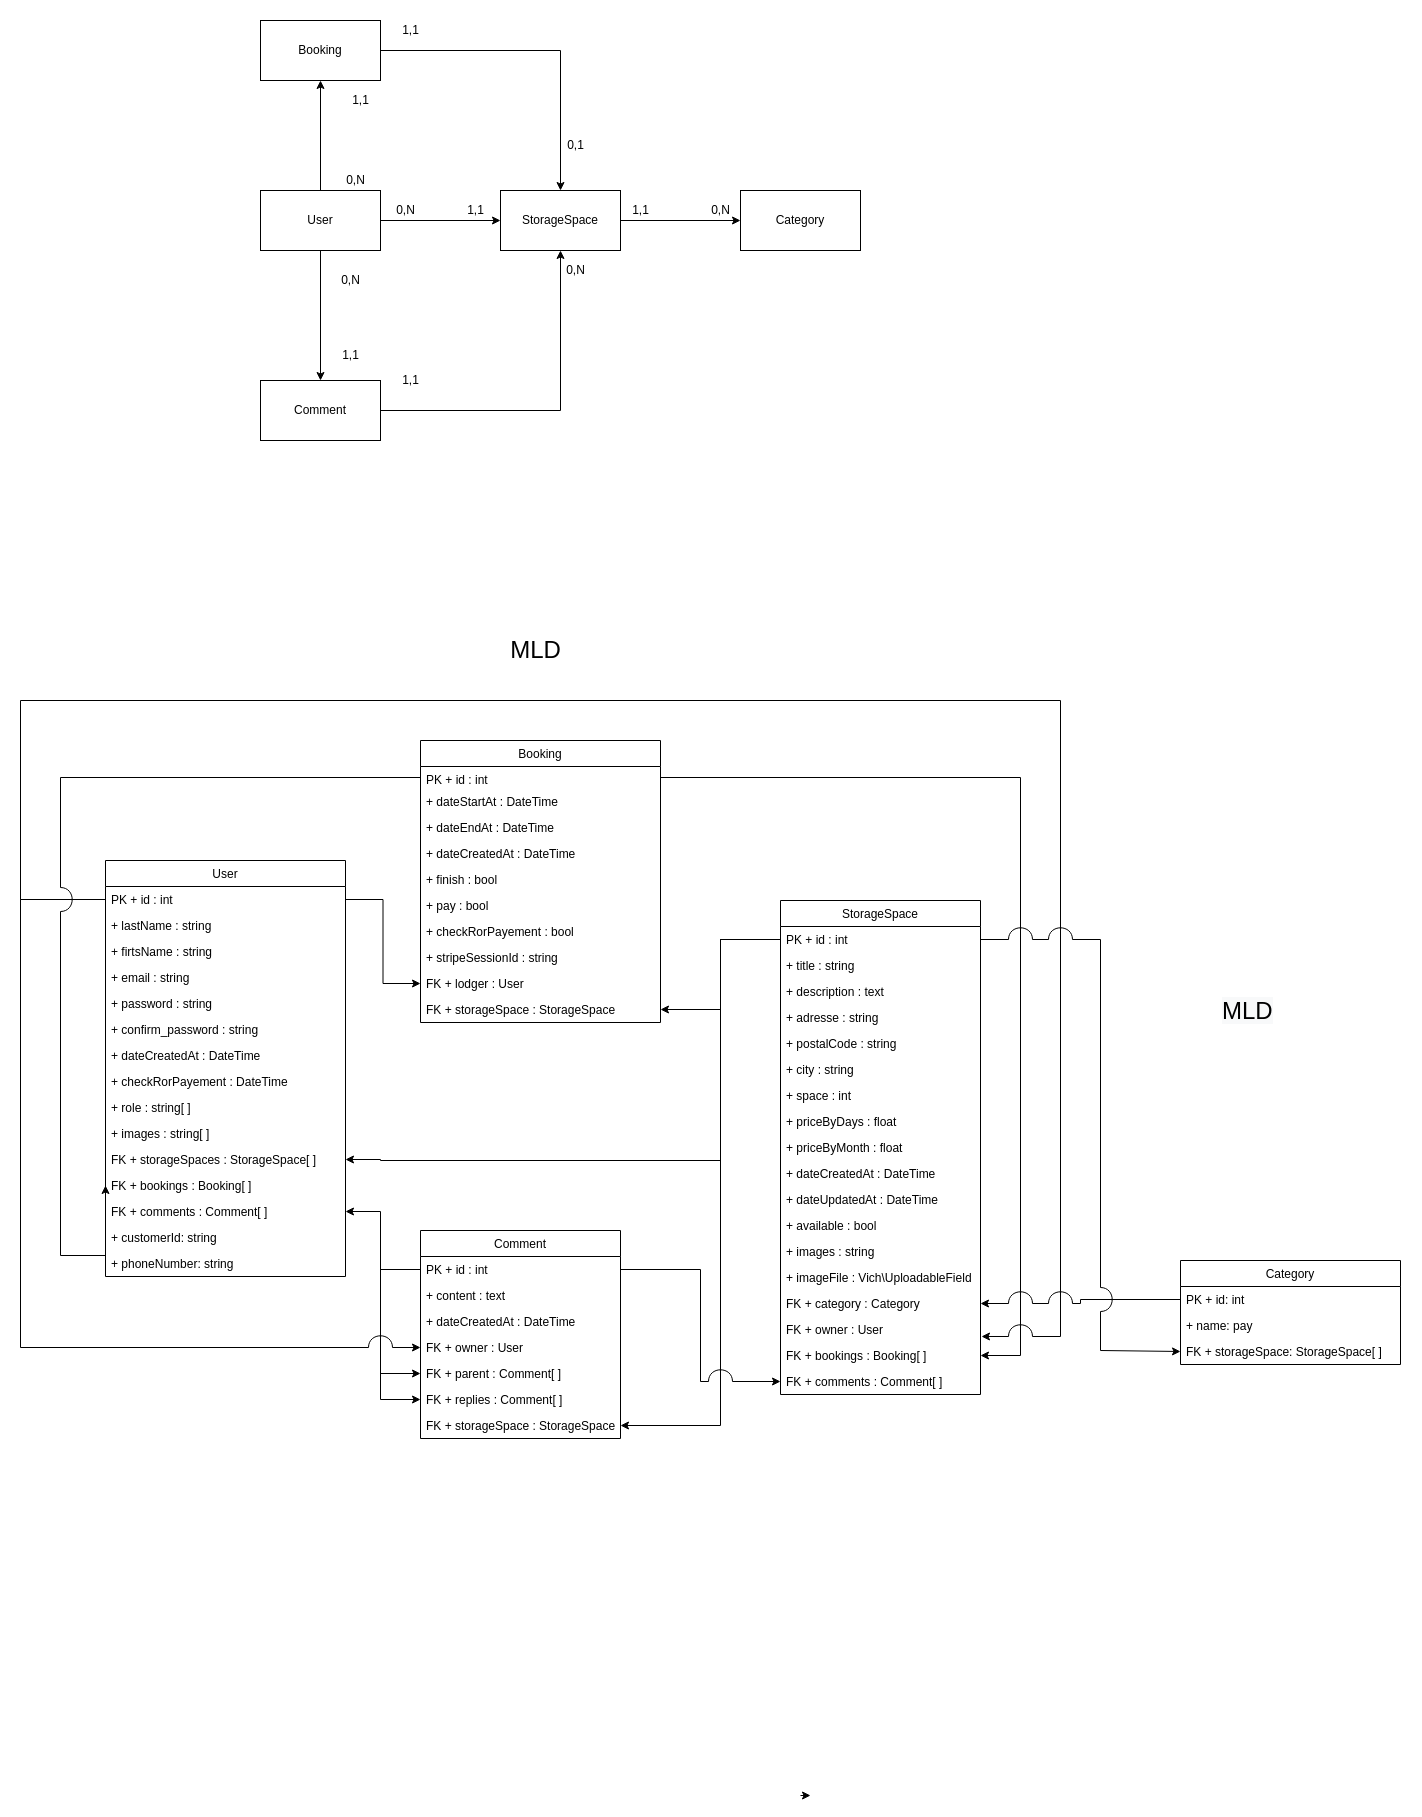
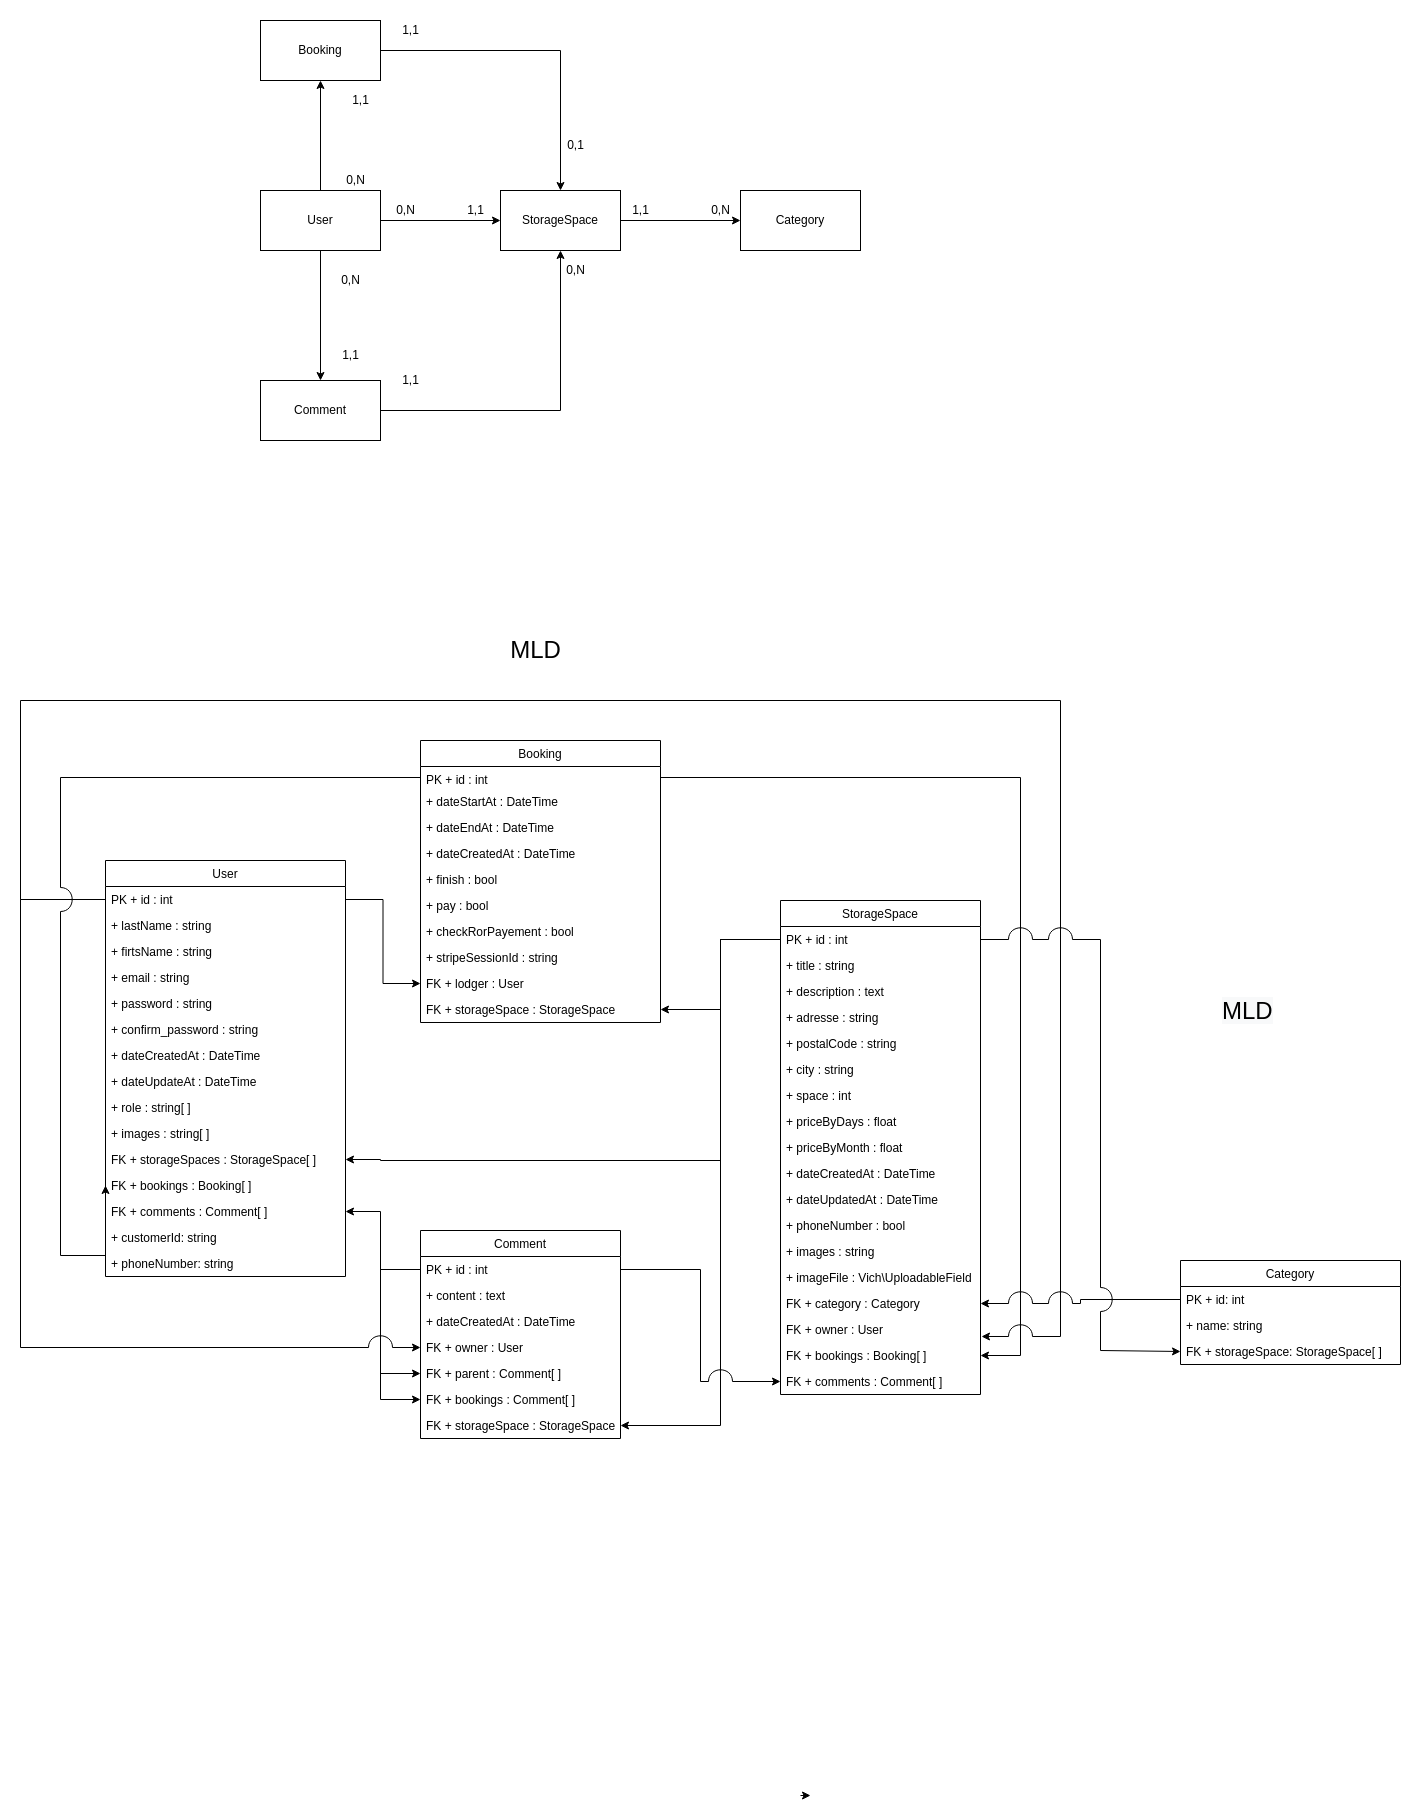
- <mxCell id="42" value="+ checkRorPayement : DateTime" style="text;strokeColor=none;fillColor=none;align=left;verticalAlign=top;spacingLeft=4;spacingRight=4;overflow=hidden;rotatable=0;points=[[0,0.5],[1,0.5]];portConstraint=eastwest;" parent="34" vertex="1"><mxGeometry y="208" width="240" height="26" as="geometry" /></mxCell>
+ <mxCell id="42" value="+ dateUpdateAt : DateTime" style="text;strokeColor=none;fillColor=none;align=left;verticalAlign=top;spacingLeft=4;spacingRight=4;overflow=hidden;rotatable=0;points=[[0,0.5],[1,0.5]];portConstraint=eastwest;" parent="34" vertex="1"><mxGeometry y="208" width="240" height="26" as="geometry" /></mxCell>
- <mxCell id="62" value="+ available : bool" style="text;strokeColor=none;fillColor=none;align=left;verticalAlign=top;spacingLeft=4;spacingRight=4;overflow=hidden;rotatable=0;points=[[0,0.5],[1,0.5]];portConstraint=eastwest;" parent="50" vertex="1"><mxGeometry y="312" width="200" height="26" as="geometry" /></mxCell>
+ <mxCell id="62" value="+ phoneNumber : bool" style="text;strokeColor=none;fillColor=none;align=left;verticalAlign=top;spacingLeft=4;spacingRight=4;overflow=hidden;rotatable=0;points=[[0,0.5],[1,0.5]];portConstraint=eastwest;" parent="50" vertex="1"><mxGeometry y="312" width="200" height="26" as="geometry" /></mxCell>
- <mxCell id="93" value="+ name: pay" style="text;strokeColor=none;fillColor=none;align=left;verticalAlign=top;spacingLeft=4;spacingRight=4;overflow=hidden;rotatable=0;points=[[0,0.5],[1,0.5]];portConstraint=eastwest;" vertex="1" parent="91"><mxGeometry y="52" width="220" height="26" as="geometry" /></mxCell>
+ <mxCell id="93" value="+ name: string" style="text;strokeColor=none;fillColor=none;align=left;verticalAlign=top;spacingLeft=4;spacingRight=4;overflow=hidden;rotatable=0;points=[[0,0.5],[1,0.5]];portConstraint=eastwest;" vertex="1" parent="91"><mxGeometry y="52" width="220" height="26" as="geometry" /></mxCell>
- <mxCell id="77" value="FK + replies : Comment[ ]" style="text;strokeColor=none;fillColor=none;align=left;verticalAlign=top;spacingLeft=4;spacingRight=4;overflow=hidden;rotatable=0;points=[[0,0.5],[1,0.5]];portConstraint=eastwest;" vertex="1" parent="69"><mxGeometry y="156" width="200" height="26" as="geometry" /></mxCell>
+ <mxCell id="77" value="FK + bookings : Comment[ ]" style="text;strokeColor=none;fillColor=none;align=left;verticalAlign=top;spacingLeft=4;spacingRight=4;overflow=hidden;rotatable=0;points=[[0,0.5],[1,0.5]];portConstraint=eastwest;" vertex="1" parent="69"><mxGeometry y="156" width="200" height="26" as="geometry" /></mxCell>
